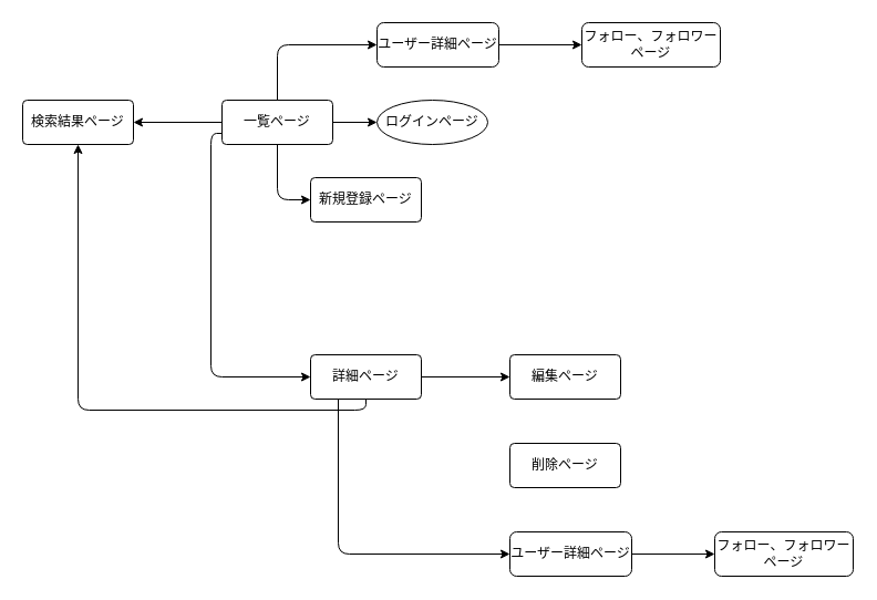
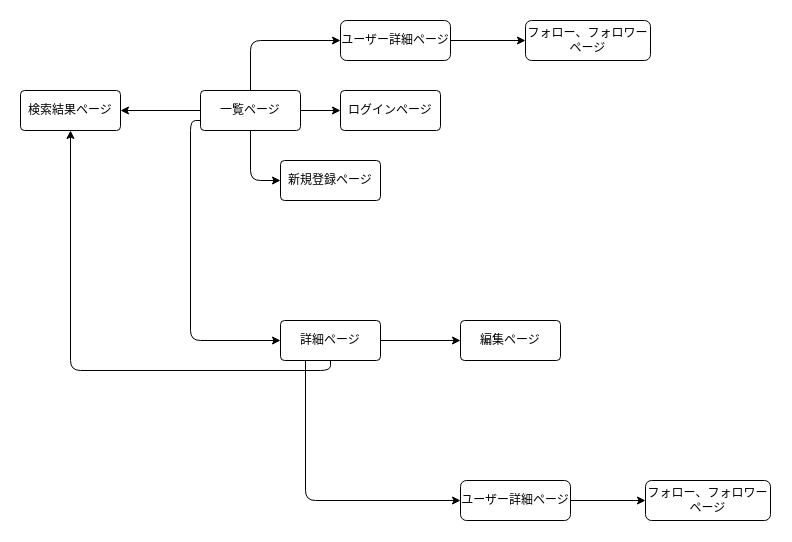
- <mxCell id="9" value="ログインページ" style="ellipse;arcSize=10;whiteSpace=wrap;html=1;align=center;" parent="1" vertex="1"><mxGeometry x="340" y="90" width="100" height="40" as="geometry" /></mxCell>
+ <mxCell id="9" value="ログインページ" style="rounded=1;arcSize=10;whiteSpace=wrap;html=1;align=center;" parent="1" vertex="1"><mxGeometry x="340" y="90" width="100" height="40" as="geometry" /></mxCell>
- <mxCell id="15" value="削除ページ" style="rounded=1;arcSize=10;whiteSpace=wrap;html=1;align=center;" parent="1" vertex="1"><mxGeometry x="460" y="400" width="100" height="40" as="geometry" /></mxCell>
